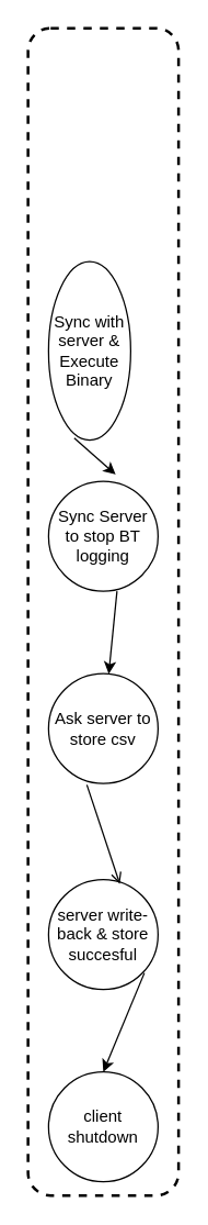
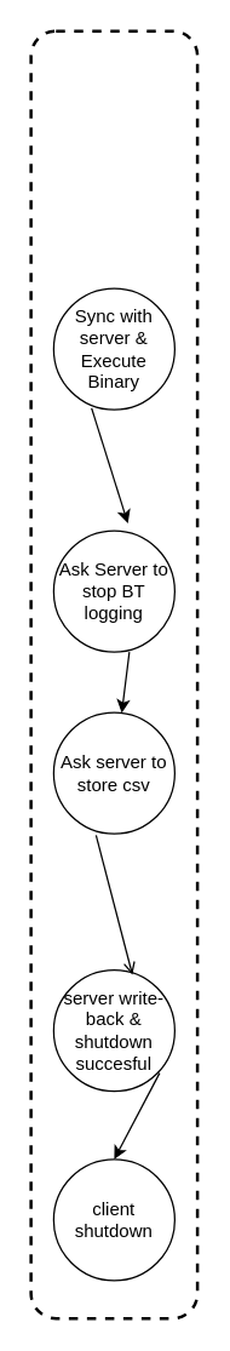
- <mxCell id="2" value="Sync with server &amp;amp;&lt;br&gt;Execute Binary" style="ellipse;whiteSpace=wrap;html=1;aspect=fixed;" parent="1" vertex="1"><mxGeometry x="35" y="190" width="60" height="130" as="geometry" /></mxCell>
+ <mxCell id="2" value="Sync with server &amp;amp;&lt;br&gt;Execute Binary" style="ellipse;whiteSpace=wrap;html=1;aspect=fixed;" parent="1" vertex="1"><mxGeometry x="35" y="190" width="80" height="80" as="geometry" /></mxCell>
- <mxCell id="3" value="Sync Server to stop BT logging" style="ellipse;whiteSpace=wrap;html=1;aspect=fixed;" parent="1" vertex="1"><mxGeometry x="35" y="350" width="80" height="80" as="geometry" /></mxCell>
+ <mxCell id="3" value="Ask Server to stop BT logging" style="ellipse;whiteSpace=wrap;html=1;aspect=fixed;" parent="1" vertex="1"><mxGeometry x="35" y="350" width="80" height="80" as="geometry" /></mxCell>
- <mxCell id="4" value="Ask server to store csv" style="ellipse;whiteSpace=wrap;html=1;aspect=fixed;" parent="1" vertex="1"><mxGeometry x="35" y="490" width="80" height="80" as="geometry" /></mxCell>
+ <mxCell id="4" value="Ask server to store csv" style="ellipse;whiteSpace=wrap;html=1;aspect=fixed;" parent="1" vertex="1"><mxGeometry x="35" y="470" width="80" height="80" as="geometry" /></mxCell>
- <mxCell id="5" value="server write-back &amp;amp; store succesful" style="ellipse;whiteSpace=wrap;html=1;aspect=fixed;" parent="1" vertex="1"><mxGeometry x="35" y="640" width="80" height="80" as="geometry" /></mxCell>
+ <mxCell id="5" value="server write-back &amp;amp; shutdown succesful" style="ellipse;whiteSpace=wrap;html=1;aspect=fixed;" parent="1" vertex="1"><mxGeometry x="35" y="640" width="80" height="80" as="geometry" /></mxCell>
- <mxCell id="10" value="client shutdown" style="ellipse;whiteSpace=wrap;html=1;aspect=fixed;" vertex="1" parent="1"><mxGeometry x="35" y="780" width="80" height="80" as="geometry" /></mxCell>
+ <mxCell id="10" value="client shutdown" style="ellipse;whiteSpace=wrap;html=1;aspect=fixed;" vertex="1" parent="1"><mxGeometry x="35" y="765" width="80" height="80" as="geometry" /></mxCell>
